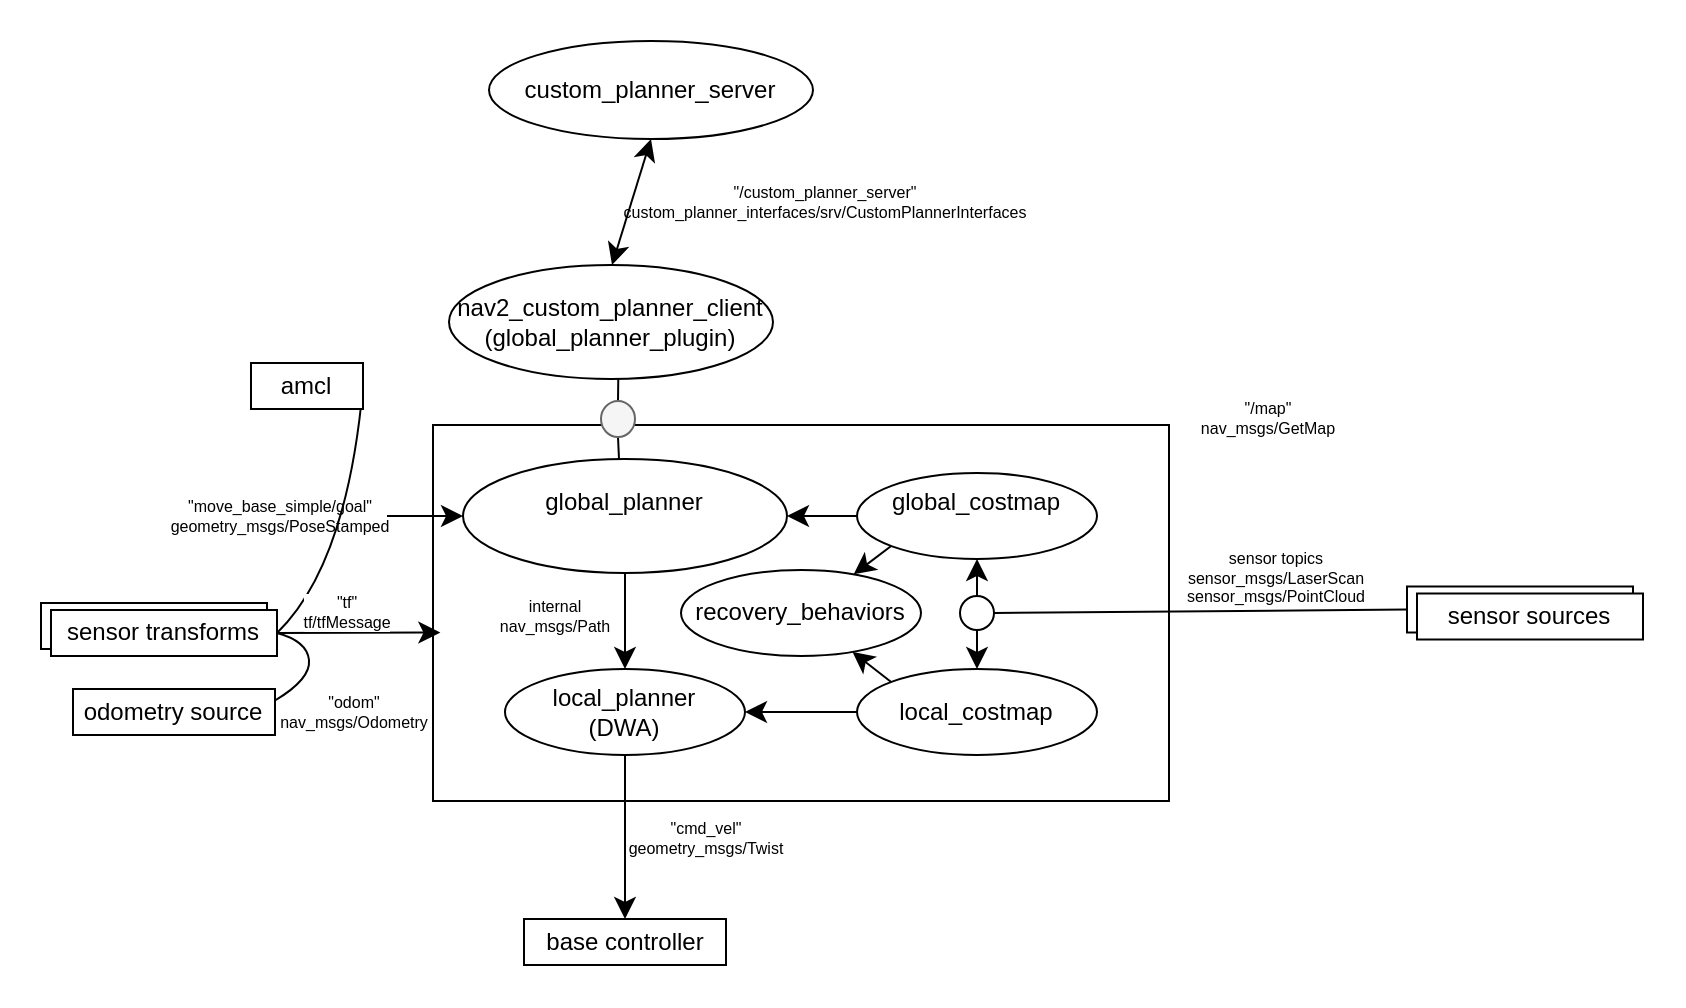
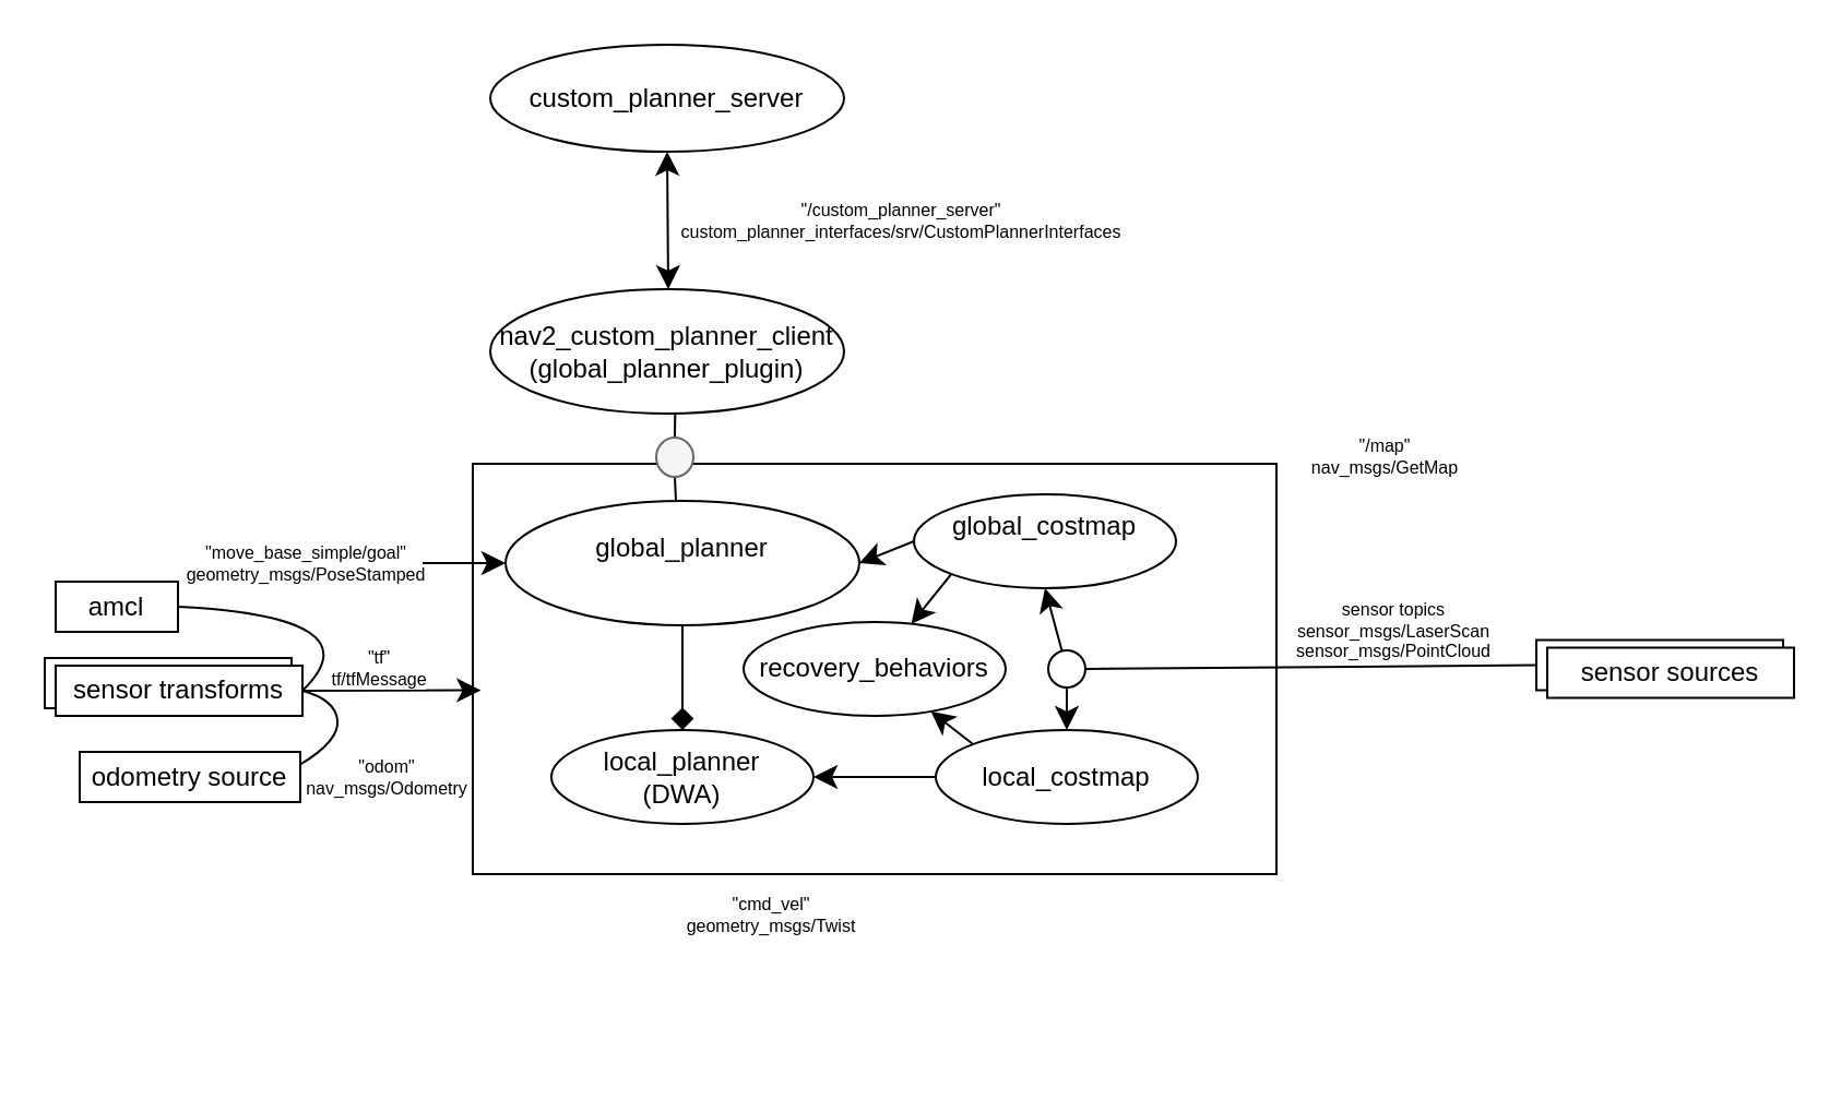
- <mxCell id="19" value="custom_planner_server" style="ellipse;whiteSpace=wrap;html=1;" vertex="1" parent="1"><mxGeometry x="244" y="20" width="162" height="49" as="geometry" /></mxCell>
+ <mxCell id="19" value="custom_planner_server" style="ellipse;whiteSpace=wrap;html=1;" vertex="1" parent="1"><mxGeometry x="224" y="20" width="162" height="49" as="geometry" /></mxCell>
- <mxCell id="34" value="&lt;div&gt;amcl&lt;/div&gt;" style="rounded=0;whiteSpace=wrap;html=1;" vertex="1" parent="1"><mxGeometry x="125" y="181" width="56" height="23" as="geometry" /></mxCell>
+ <mxCell id="34" value="&lt;div&gt;amcl&lt;/div&gt;" style="rounded=0;whiteSpace=wrap;html=1;" vertex="1" parent="1"><mxGeometry x="25" y="266" width="56" height="23" as="geometry" /></mxCell>
- <mxCell id="15" value="&lt;div&gt;global_costmap&lt;/div&gt;&lt;div&gt;&lt;br&gt;&lt;/div&gt;" style="ellipse;whiteSpace=wrap;html=1;" vertex="1" parent="1"><mxGeometry x="428" y="236" width="120" height="43" as="geometry" /></mxCell>
+ <mxCell id="15" value="&lt;div&gt;global_costmap&lt;/div&gt;&lt;div&gt;&lt;br&gt;&lt;/div&gt;" style="ellipse;whiteSpace=wrap;html=1;" vertex="1" parent="1"><mxGeometry x="418" y="226" width="120" height="43" as="geometry" /></mxCell>
- <mxCell id="25" value="&lt;div style=&quot;font-size: 8px;&quot;&gt;&lt;font style=&quot;font-size: 8px;&quot;&gt;internal&lt;/font&gt;&lt;/div&gt;&lt;div style=&quot;font-size: 8px;&quot;&gt;&lt;font style=&quot;font-size: 8px;&quot;&gt;nav_msgs/Path&lt;br&gt;&lt;/font&gt;&lt;/div&gt;" style="text;html=1;align=center;verticalAlign=middle;whiteSpace=wrap;rounded=0;fontSize=16;" vertex="1" parent="1"><mxGeometry x="247" y="289" width="61" height="38" as="geometry" /></mxCell>
- <mxCell id="4" style="edgeStyle=none;curved=1;rounded=0;orthogonalLoop=1;jettySize=auto;html=1;exitX=0.5;exitY=1;exitDx=0;exitDy=0;fontSize=12;startSize=8;endSize=8;" edge="1" parent="1" source="5" target="7"><mxGeometry relative="1" as="geometry" /></mxCell>
+ <mxCell id="4" style="edgeStyle=none;curved=1;rounded=0;orthogonalLoop=1;jettySize=auto;html=1;exitX=0.5;exitY=1;exitDx=0;exitDy=0;fontSize=12;startSize=8;endSize=8;endArrow=diamond;" edge="1" parent="1" source="5" target="7"><mxGeometry relative="1" as="geometry" /></mxCell>
- <mxCell id="6" style="edgeStyle=none;curved=1;rounded=0;orthogonalLoop=1;jettySize=auto;html=1;exitX=0.5;exitY=1;exitDx=0;exitDy=0;fontSize=12;startSize=8;endSize=8;" edge="1" parent="1" source="7" target="29"><mxGeometry relative="1" as="geometry" /></mxCell>
- <mxCell id="29" value="base controller" style="rounded=0;whiteSpace=wrap;html=1;" vertex="1" parent="1"><mxGeometry x="261.5" y="459" width="101" height="23" as="geometry" /></mxCell>
